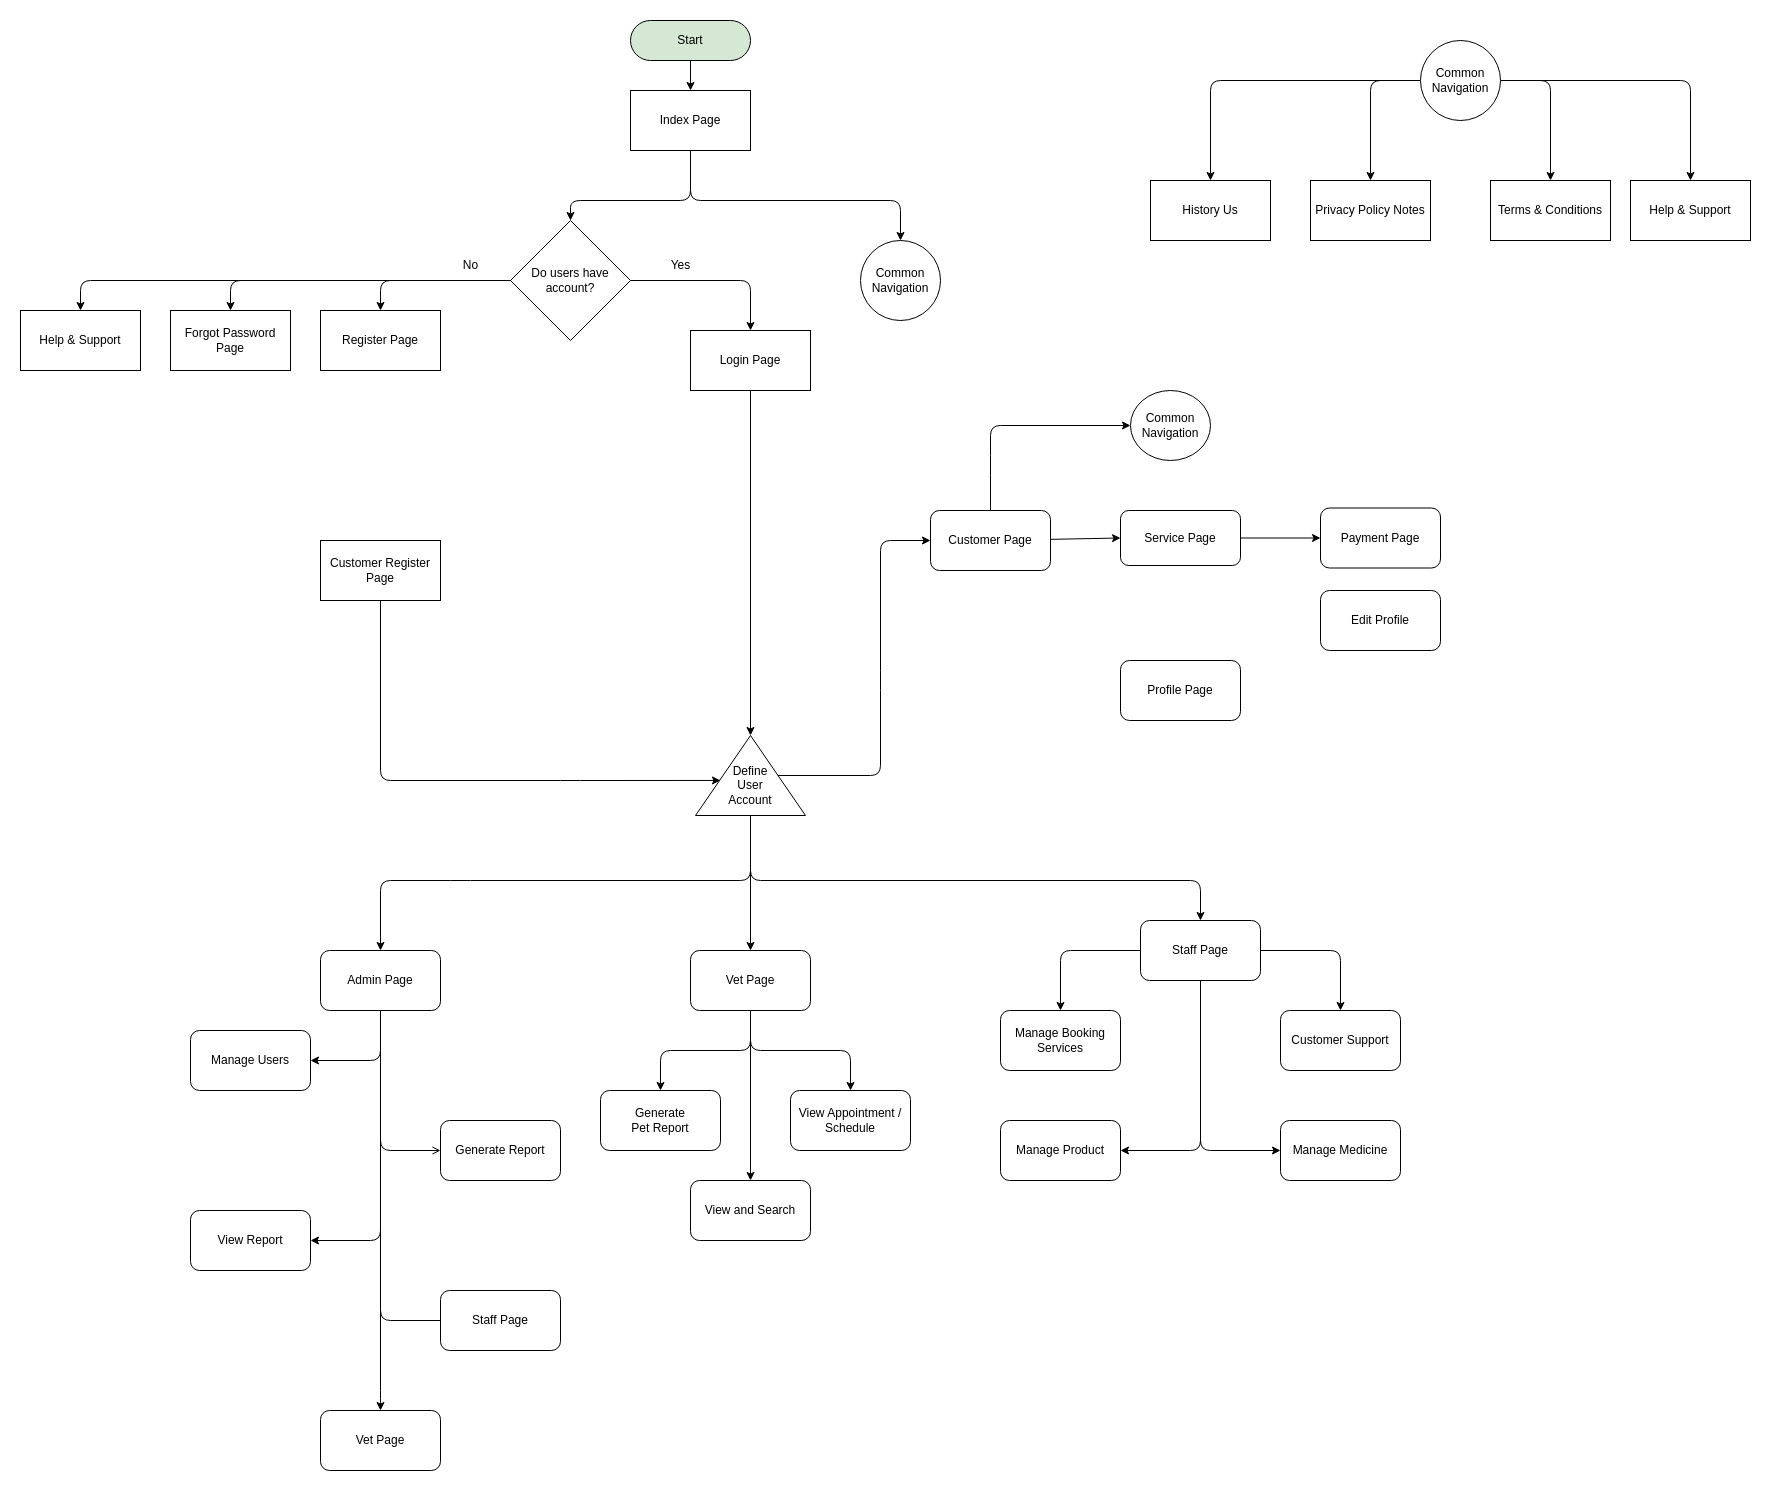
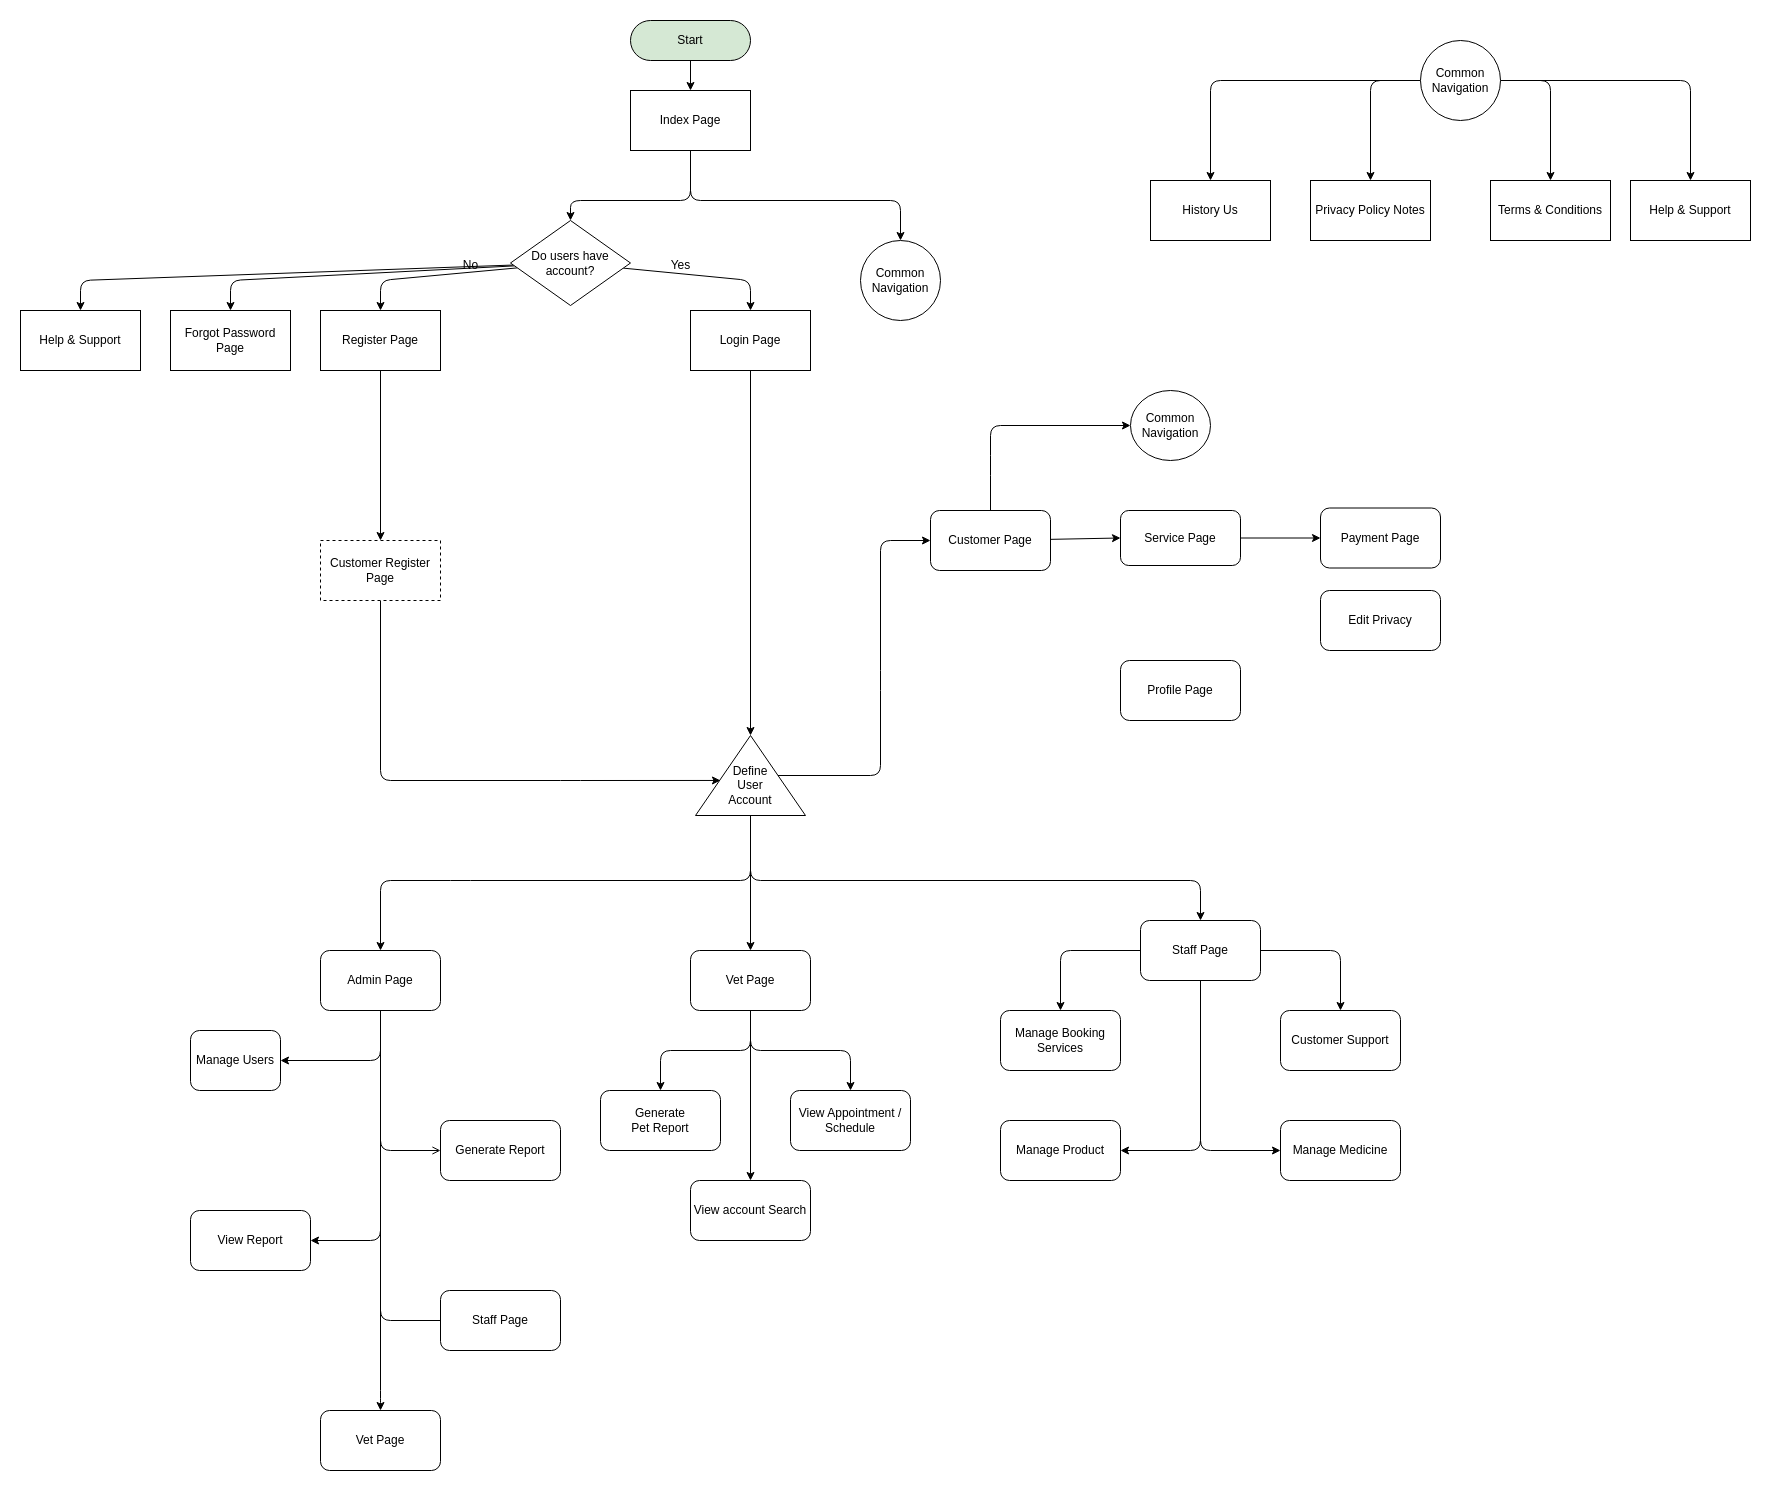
- <mxCell id="12" value="Do users have account?" style="rhombus;whiteSpace=wrap;html=1;rounded=1;arcSize=0;" parent="1" vertex="1"><mxGeometry x="510" y="220" width="120" height="120" as="geometry" /></mxCell>
+ <mxCell id="12" value="Do users have account?" style="rhombus;whiteSpace=wrap;html=1;rounded=1;arcSize=0;" parent="1" vertex="1"><mxGeometry x="510" y="220" width="120" height="85" as="geometry" /></mxCell>
- <mxCell id="18" value="Login Page" style="whiteSpace=wrap;html=1;rounded=1;arcSize=0;" parent="1" vertex="1"><mxGeometry x="690" y="330" width="120" height="60" as="geometry" /></mxCell>
+ <mxCell id="18" value="Login Page" style="whiteSpace=wrap;html=1;rounded=1;arcSize=0;" parent="1" vertex="1"><mxGeometry x="690" y="310" width="120" height="60" as="geometry" /></mxCell>
+ <mxCell id="15" value="" style="edgeStyle=none;html=1;" parent="1" source="16" target="22" edge="1"><mxGeometry relative="1" as="geometry"><mxPoint x="380" y="420" as="targetPoint" /></mxGeometry></mxCell>
- <mxCell id="22" value="Customer Register Page" style="whiteSpace=wrap;html=1;rounded=1;arcSize=0;" parent="1" vertex="1"><mxGeometry x="320" y="540" width="120" height="60" as="geometry" /></mxCell>
+ <mxCell id="22" value="Customer Register Page" style="whiteSpace=wrap;html=1;rounded=1;arcSize=0;dashed=1;" parent="1" vertex="1"><mxGeometry x="320" y="540" width="120" height="60" as="geometry" /></mxCell>
- <mxCell id="52" value="Edit Profile" style="whiteSpace=wrap;html=1;rounded=1;" parent="1" vertex="1"><mxGeometry x="1320" y="590" width="120" height="60" as="geometry" /></mxCell>
+ <mxCell id="52" value="Edit Privacy" style="whiteSpace=wrap;html=1;rounded=1;" parent="1" vertex="1"><mxGeometry x="1320" y="590" width="120" height="60" as="geometry" /></mxCell>
- <mxCell id="57" value="Manage Users" style="rounded=1;whiteSpace=wrap;html=1;" parent="1" vertex="1"><mxGeometry x="190" y="1030" width="120" height="60" as="geometry" /></mxCell>
+ <mxCell id="57" value="Manage Users" style="rounded=1;whiteSpace=wrap;html=1;" parent="1" vertex="1"><mxGeometry x="190" y="1030" width="90" height="60" as="geometry" /></mxCell>
- <mxCell id="71" value="View and Search" style="rounded=1;whiteSpace=wrap;html=1;" parent="1" vertex="1"><mxGeometry x="690" y="1180" width="120" height="60" as="geometry" /></mxCell>
+ <mxCell id="71" value="View account Search" style="rounded=1;whiteSpace=wrap;html=1;" parent="1" vertex="1"><mxGeometry x="690" y="1180" width="120" height="60" as="geometry" /></mxCell>
